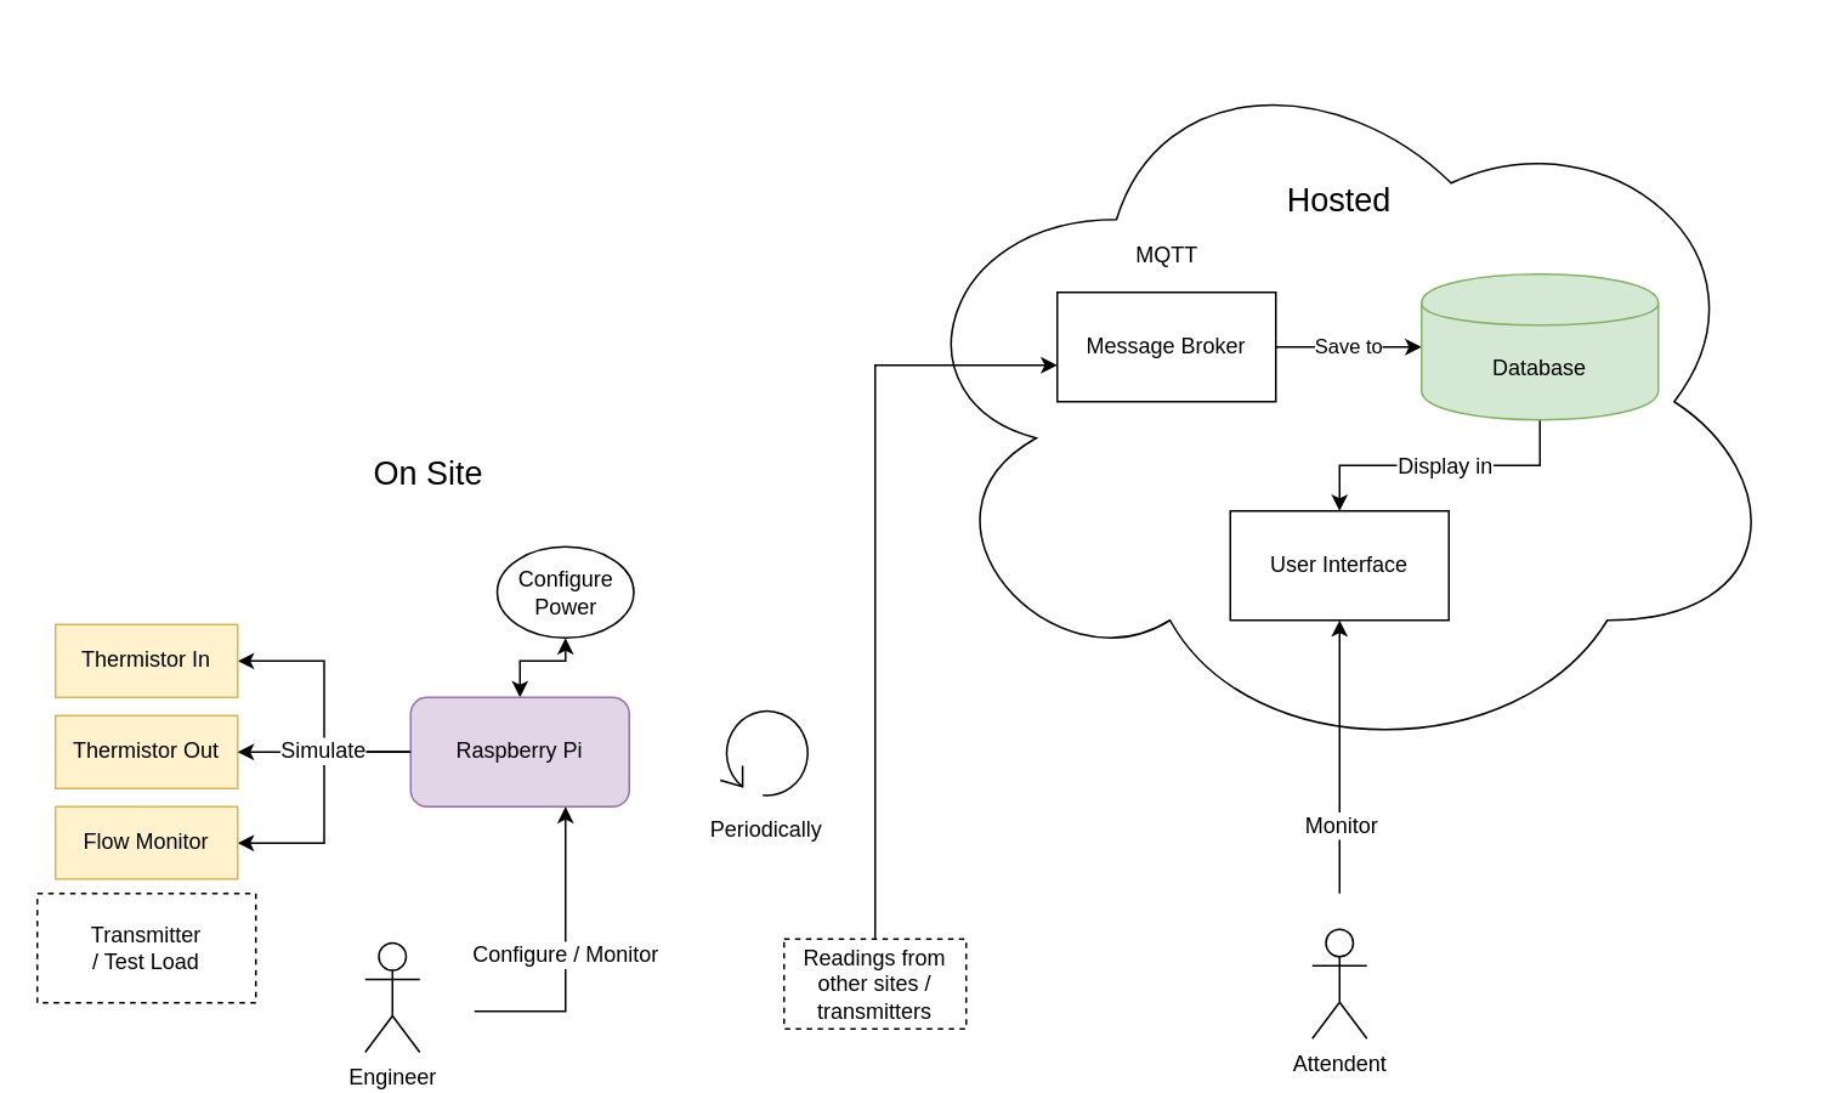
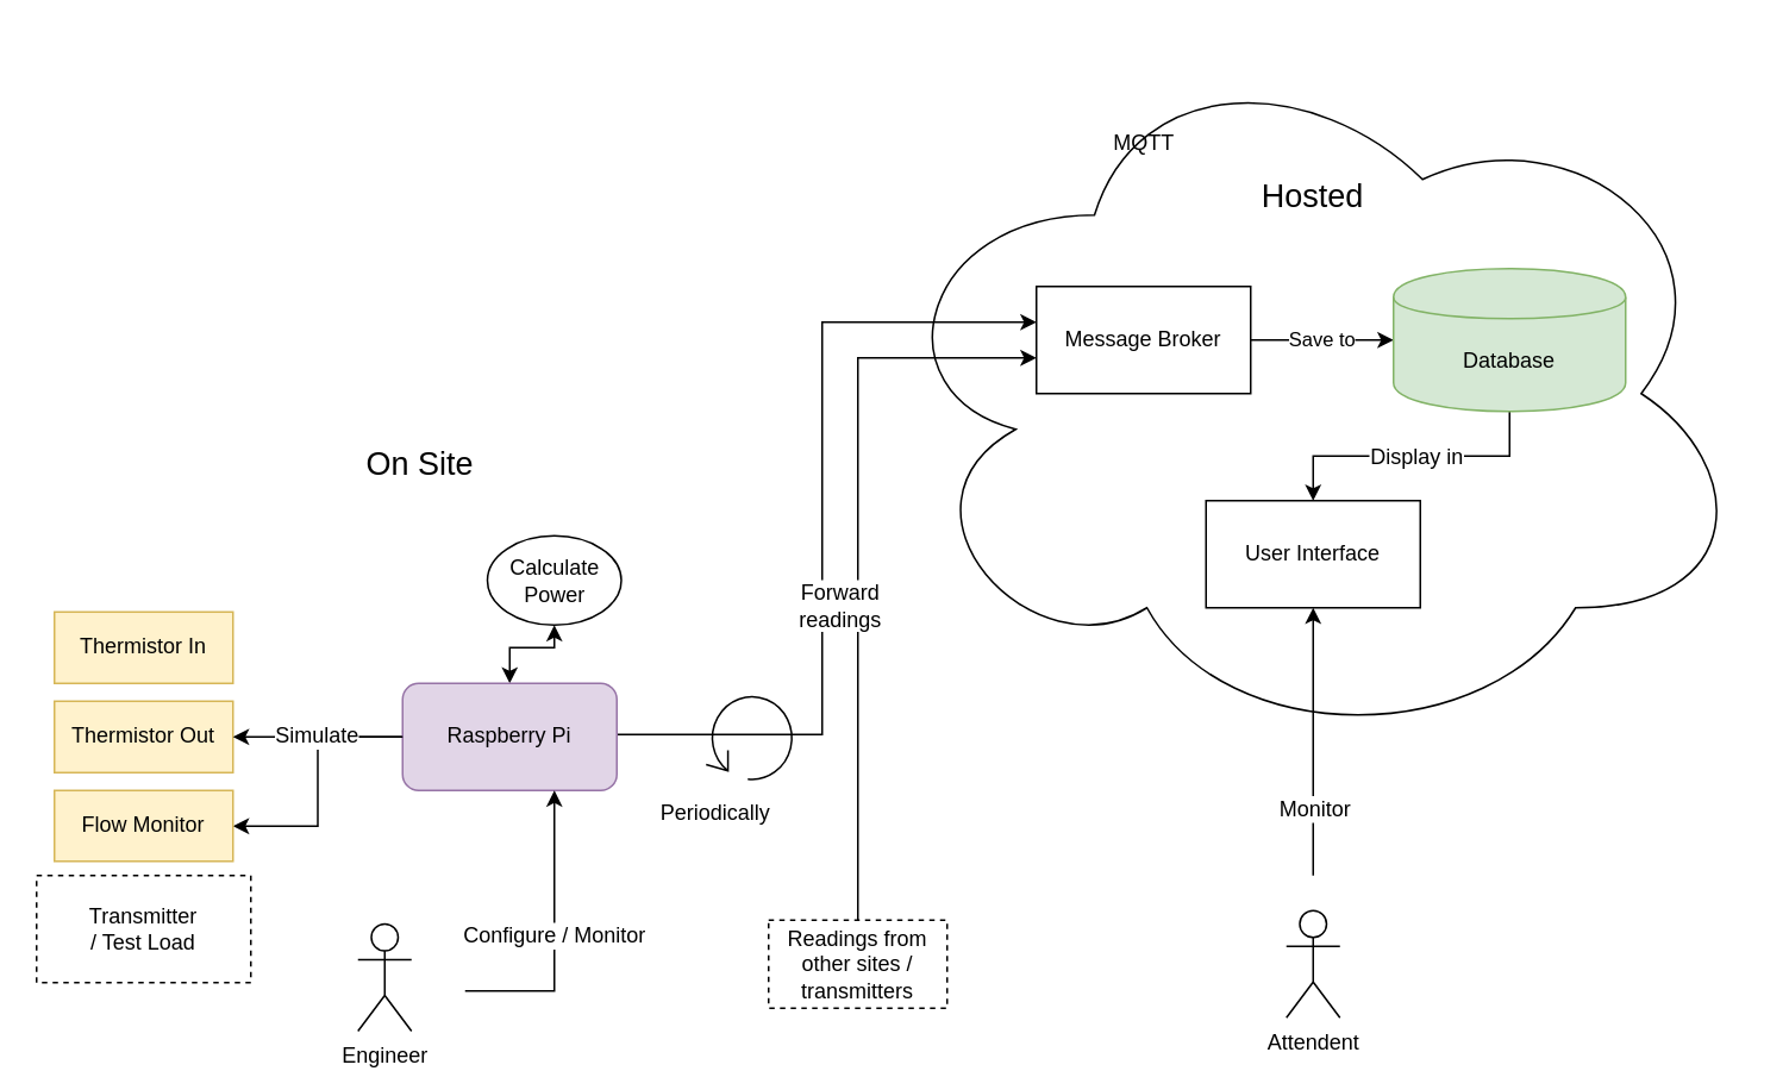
- <mxCell id="26" value="MQTT" style="text;html=1;align=center;verticalAlign=middle;resizable=0;points=[];autosize=1;" vertex="1" parent="1"><mxGeometry x="615" y="130" width="50" height="20" as="geometry" /></mxCell>
+ <mxCell id="26" value="MQTT" style="text;html=1;align=center;verticalAlign=middle;resizable=0;points=[];autosize=1;" vertex="1" parent="1"><mxGeometry x="615" y="70" width="50" height="20" as="geometry" /></mxCell>
+ <mxCell id="5" value="Forward&lt;br style=&quot;font-size: 12px;&quot;&gt;readings" style="edgeStyle=orthogonalEdgeStyle;rounded=0;orthogonalLoop=1;jettySize=auto;html=1;endArrow=classic;endFill=1;fontSize=12;" edge="1" parent="1" source="9" target="11"><mxGeometry x="-0.198" y="-10" relative="1" as="geometry"><Array as="points"><mxPoint x="460" y="411" /><mxPoint x="460" y="180" /></Array><mxPoint as="offset" /></mxGeometry></mxCell>
- <mxCell id="25" value="Configure Power" style="ellipse;whiteSpace=wrap;html=1;" vertex="1" parent="1"><mxGeometry x="272.5" y="299.69" width="75" height="50" as="geometry" /></mxCell>
+ <mxCell id="25" value="Calculate Power" style="ellipse;whiteSpace=wrap;html=1;" vertex="1" parent="1"><mxGeometry x="272.5" y="299.69" width="75" height="50" as="geometry" /></mxCell>
- <mxCell id="7" style="edgeStyle=orthogonalEdgeStyle;rounded=0;orthogonalLoop=1;jettySize=auto;html=1;startArrow=none;startFill=0;endArrow=classic;endFill=1;fontSize=12;" edge="1" parent="1" source="9" target="22"><mxGeometry relative="1" as="geometry" /></mxCell>
- <mxCell id="17" value="Periodically" style="text;html=1;align=center;verticalAlign=middle;resizable=0;points=[];autosize=1;" vertex="1" parent="1"><mxGeometry x="380" y="444.69" width="80" height="20" as="geometry" /></mxCell>
+ <mxCell id="17" value="Periodically" style="text;html=1;align=center;verticalAlign=middle;resizable=0;points=[];autosize=1;" vertex="1" parent="1"><mxGeometry x="360" y="444.69" width="80" height="20" as="geometry" /></mxCell>
